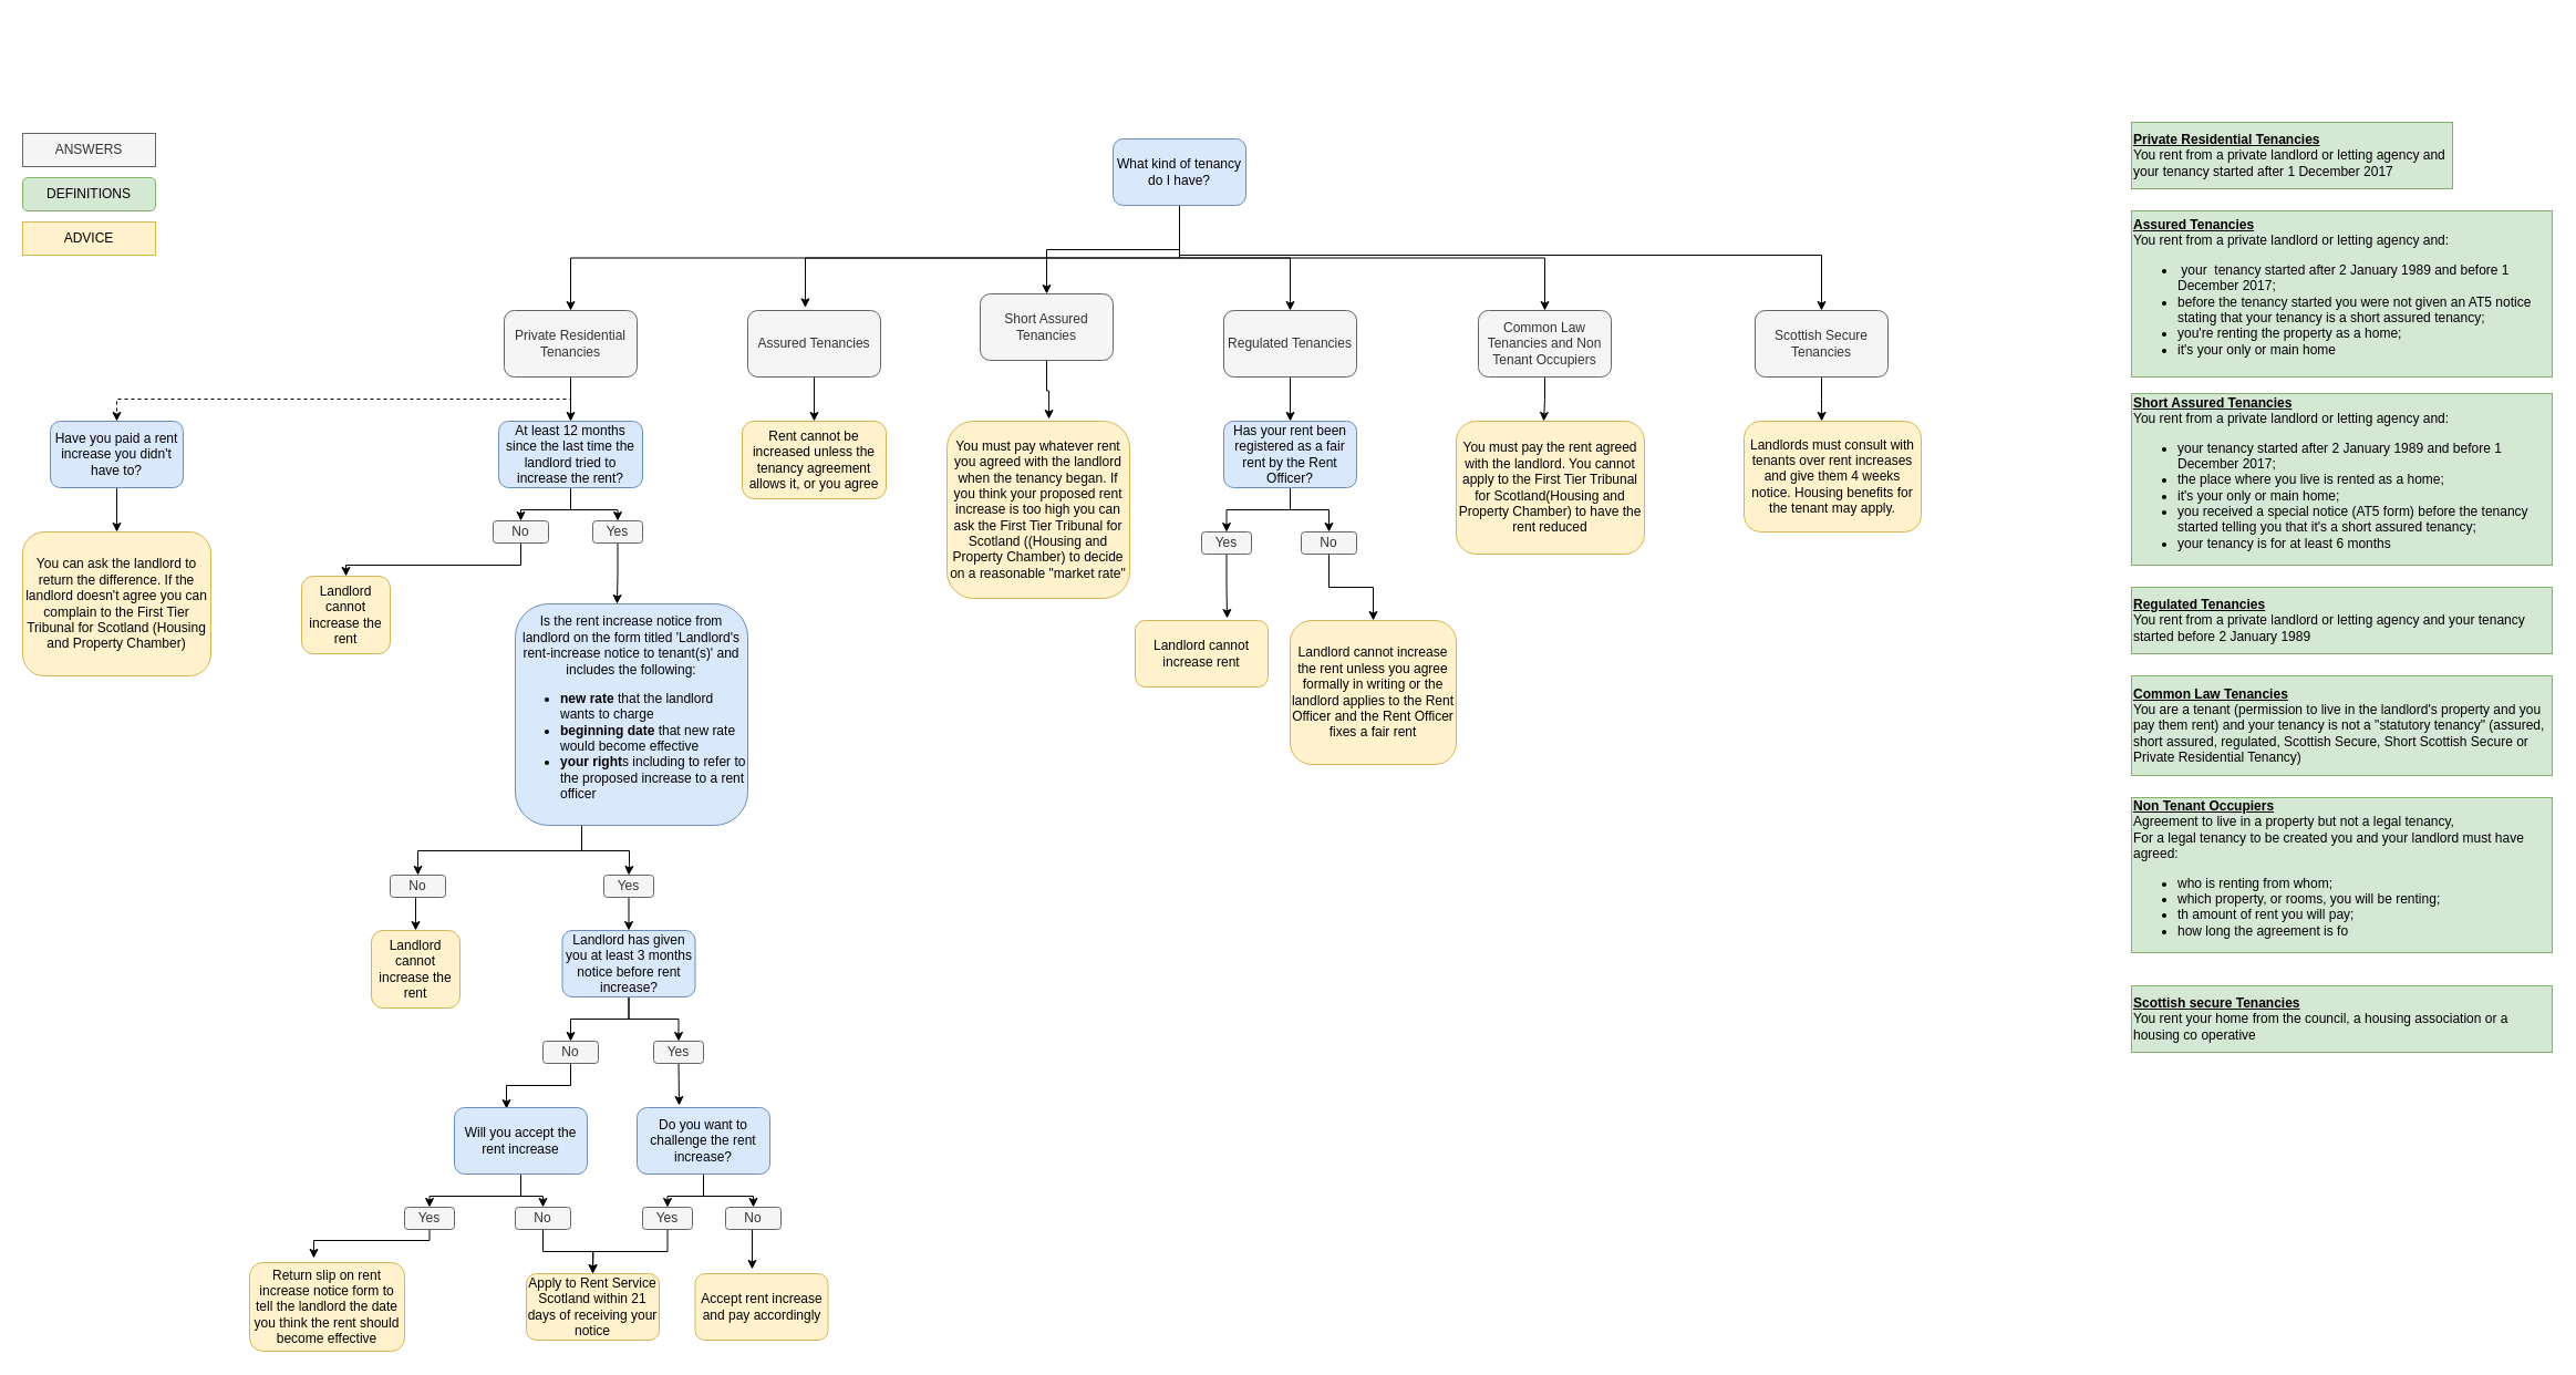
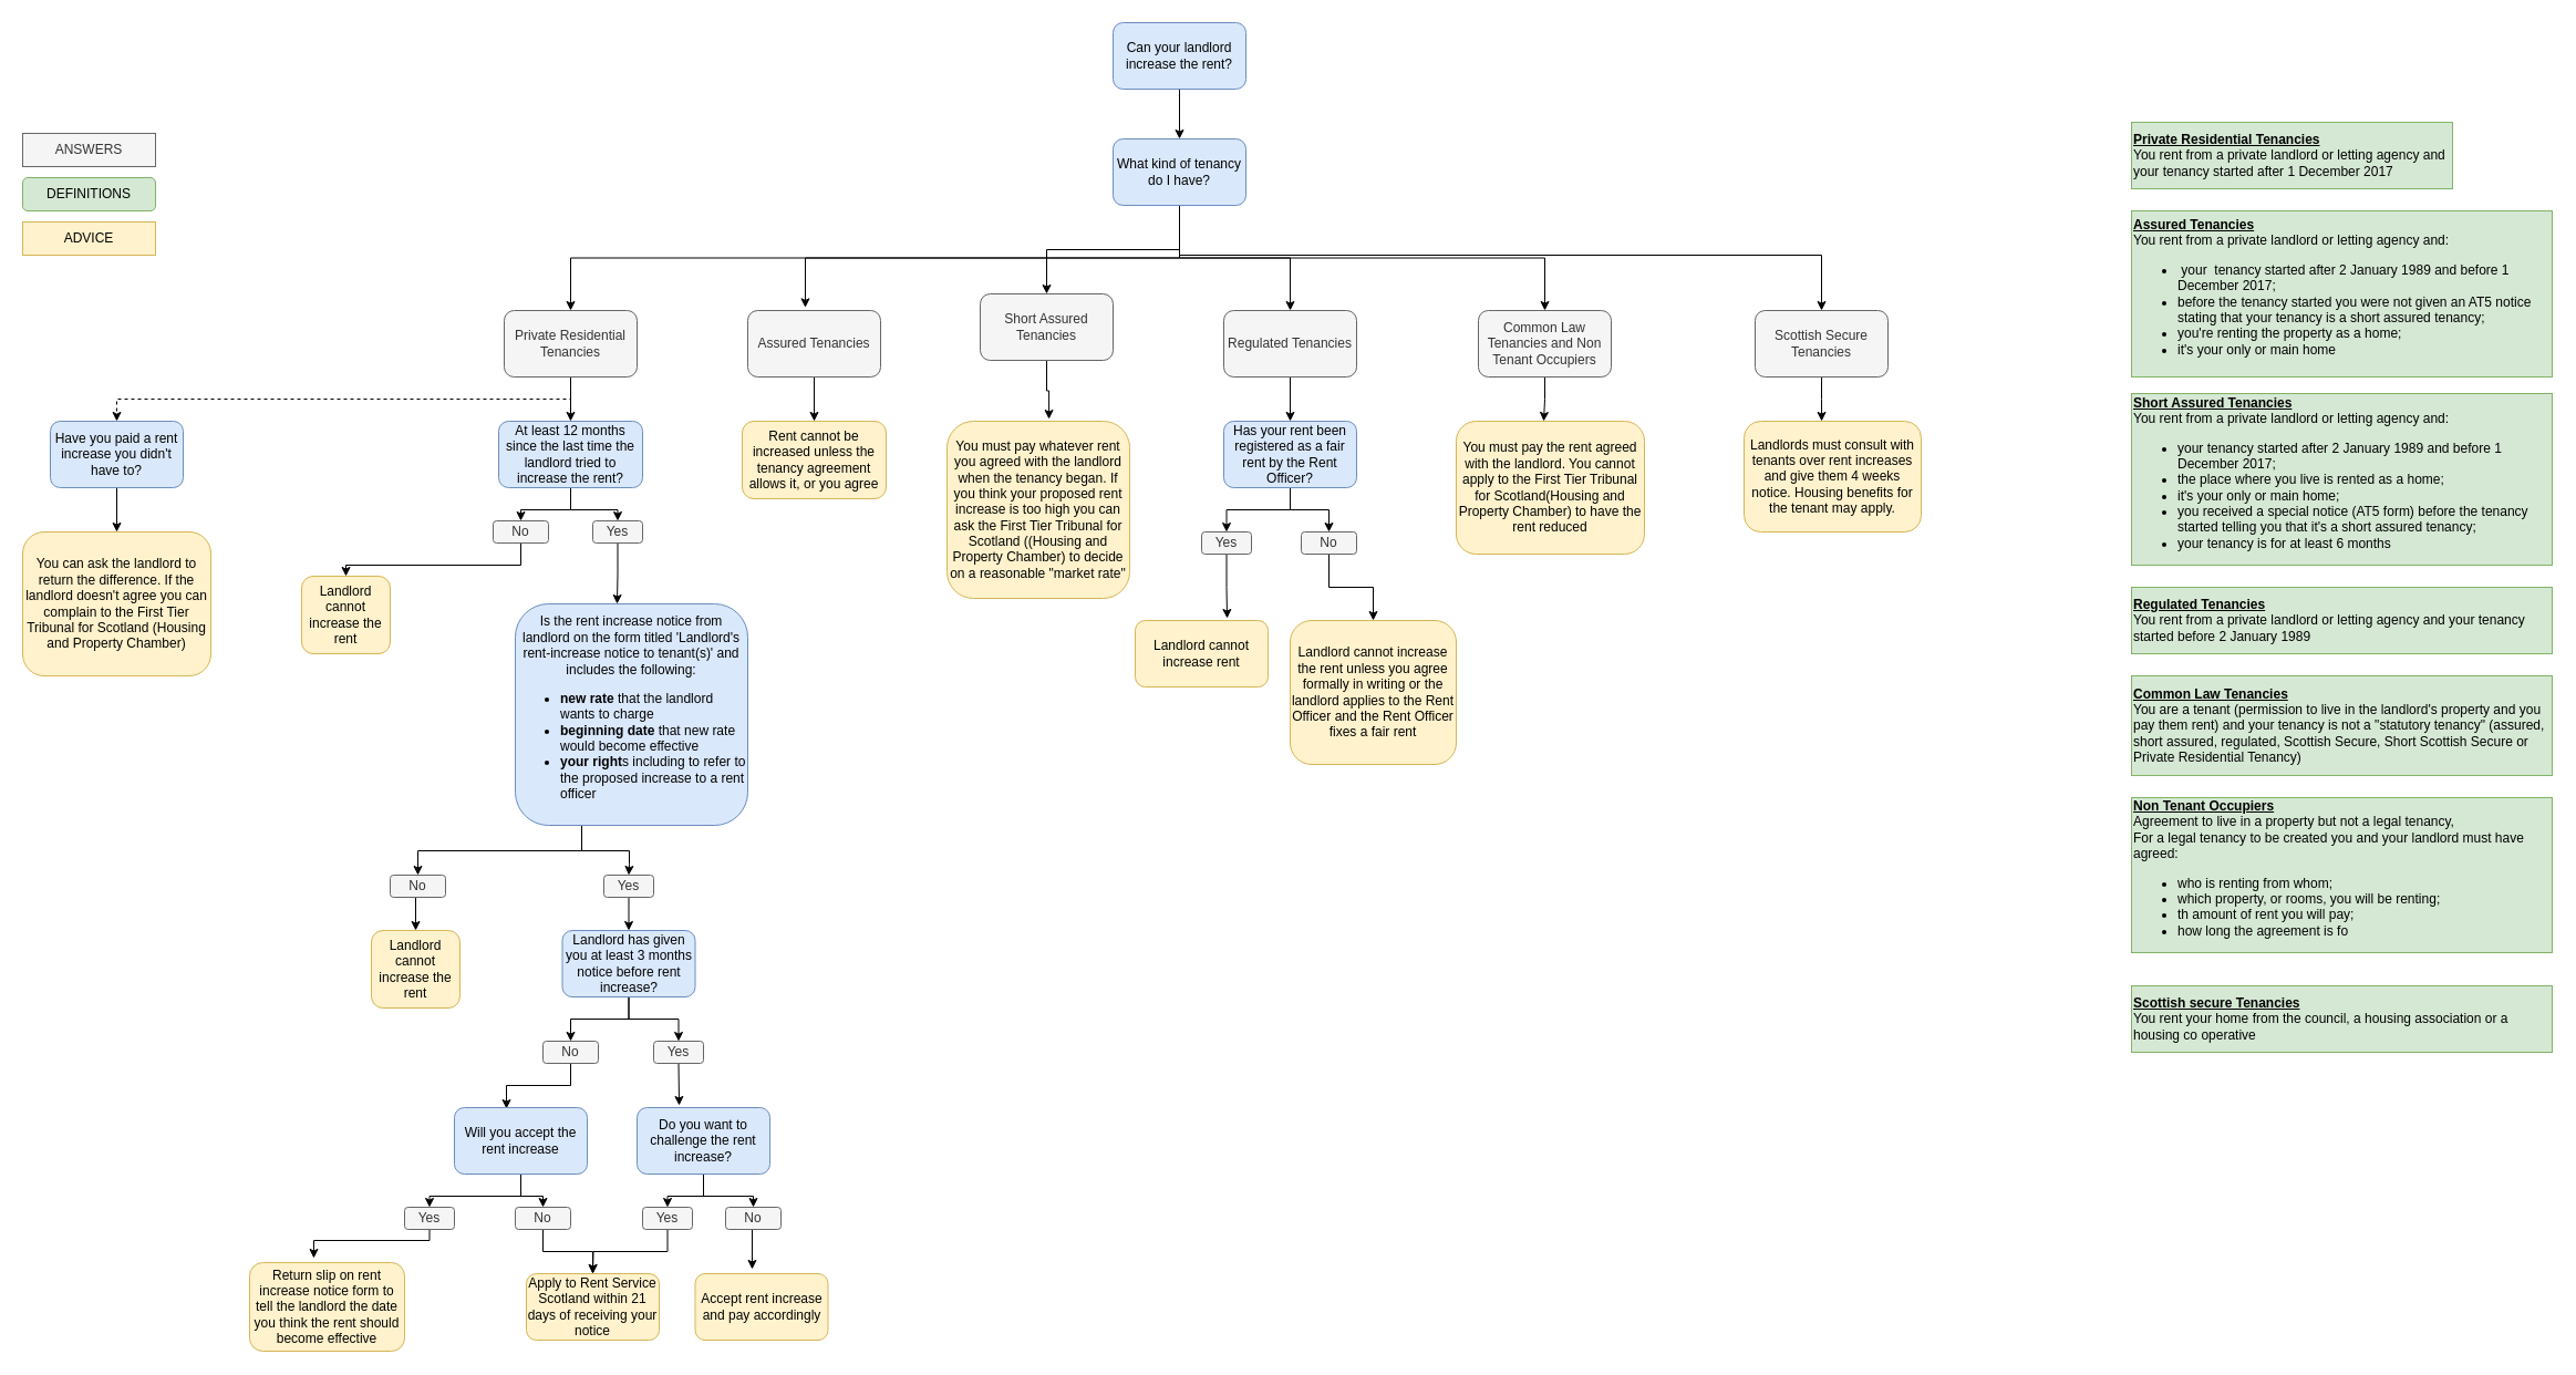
+ <mxCell id="6" value="Can your landlord increase the rent?" style="rounded=1;whiteSpace=wrap;html=1;fillColor=#dae8fc;strokeColor=#6c8ebf;" vertex="1" parent="1"><mxGeometry x="1005" y="20" width="120" height="60" as="geometry" /></mxCell>
+ <mxCell id="5" style="edgeStyle=orthogonalEdgeStyle;rounded=0;orthogonalLoop=1;jettySize=auto;html=1;exitX=0.5;exitY=1;exitDx=0;exitDy=0;entryX=0.5;entryY=0;entryDx=0;entryDy=0;strokeColor=#000000;" edge="1" parent="1" source="6" target="26"><mxGeometry relative="1" as="geometry" /></mxCell>
